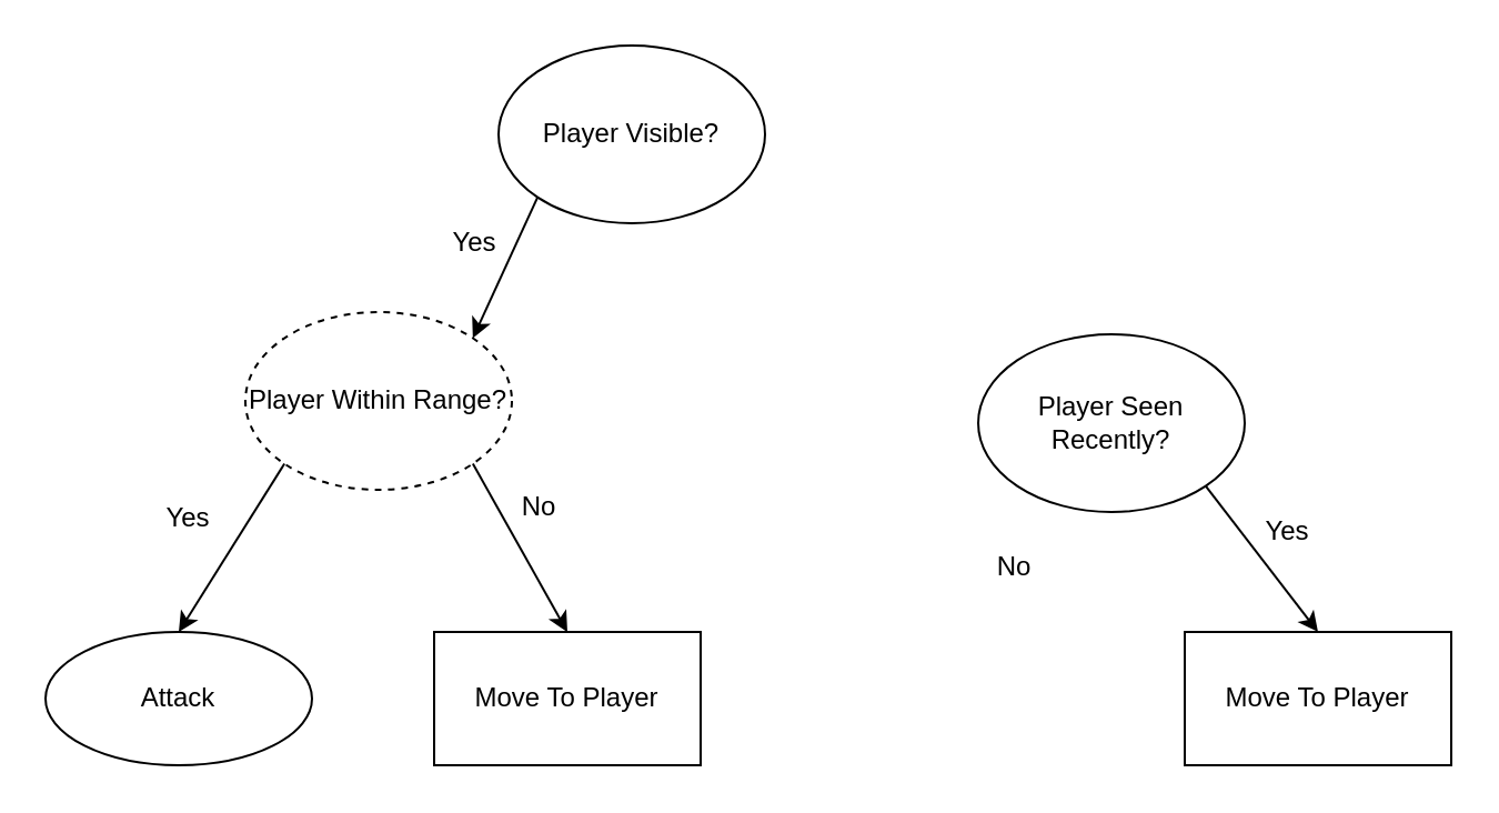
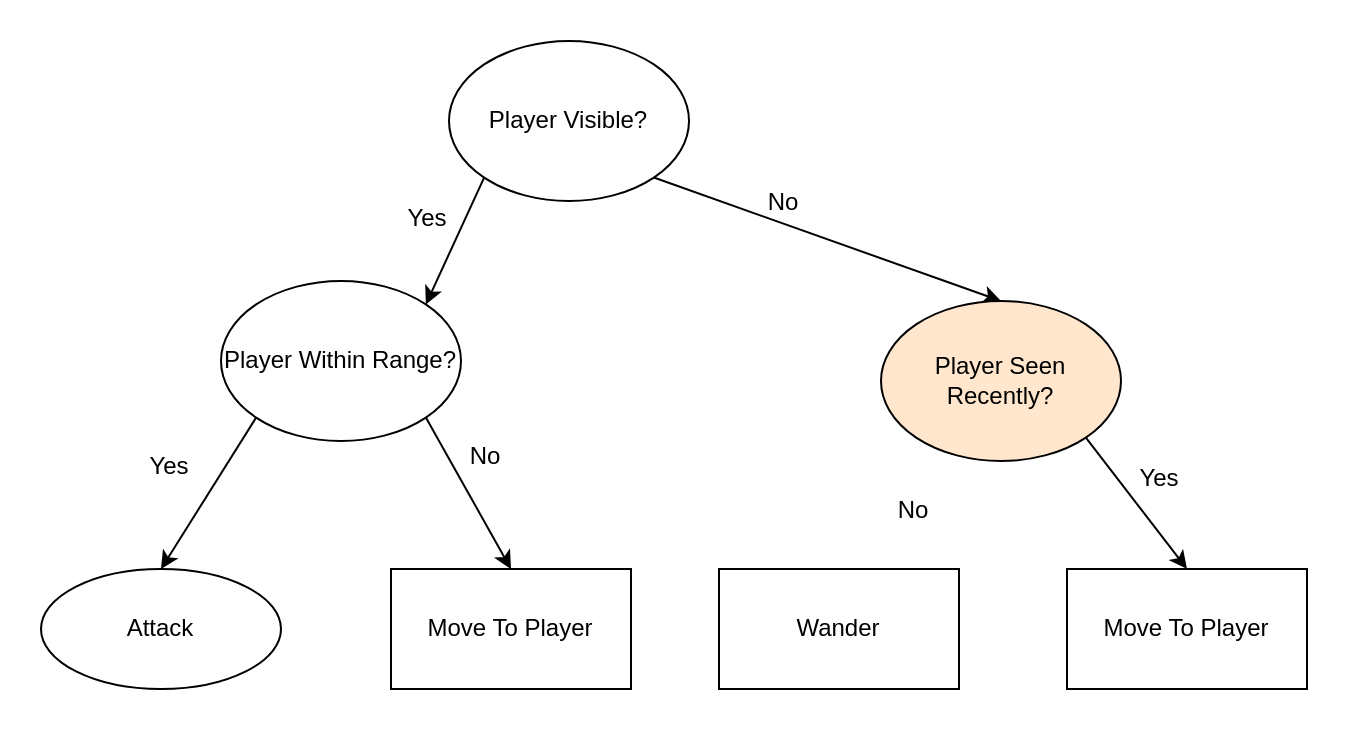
+ <mxCell id="3" value="" style="endArrow=classic;html=1;exitX=1;exitY=1;exitDx=0;exitDy=0;entryX=0.5;entryY=0;entryDx=0;entryDy=0;" parent="1" source="2" target="15" edge="1"><mxGeometry width="50" height="50" relative="1" as="geometry"><mxPoint x="352" y="452" as="sourcePoint" /><mxPoint x="407" y="139" as="targetPoint" /></mxGeometry></mxCell>
+ <mxCell id="4" value="No" style="text;html=1;align=center;verticalAlign=middle;resizable=0;points=[];" vertex="1" connectable="0" parent="3"><mxGeometry x="-0.538" y="-2" relative="1" as="geometry"><mxPoint x="23.73" y="-4.57" as="offset" /></mxGeometry></mxCell>
- <mxCell id="5" value="Player Within Range?" style="ellipse;whiteSpace=wrap;html=1;dashed=1;" parent="1" vertex="1"><mxGeometry x="110" y="140" width="120" height="80" as="geometry" /></mxCell>
+ <mxCell id="5" value="Player Within Range?" style="ellipse;whiteSpace=wrap;html=1;" parent="1" vertex="1"><mxGeometry x="110" y="140" width="120" height="80" as="geometry" /></mxCell>
- <mxCell id="15" value="Player Seen Recently?" style="ellipse;whiteSpace=wrap;html=1;" vertex="1" parent="1"><mxGeometry x="440" y="150" width="120" height="80" as="geometry" /></mxCell>
+ <mxCell id="15" value="Player Seen Recently?" style="ellipse;whiteSpace=wrap;html=1;fillColor=#ffe6cc;" vertex="1" parent="1"><mxGeometry x="440" y="150" width="120" height="80" as="geometry" /></mxCell>
+ <mxCell id="8" value="Wander" style="rounded=0;whiteSpace=wrap;html=1;" parent="1" vertex="1"><mxGeometry x="359" y="284" width="120" height="60" as="geometry" /></mxCell>
